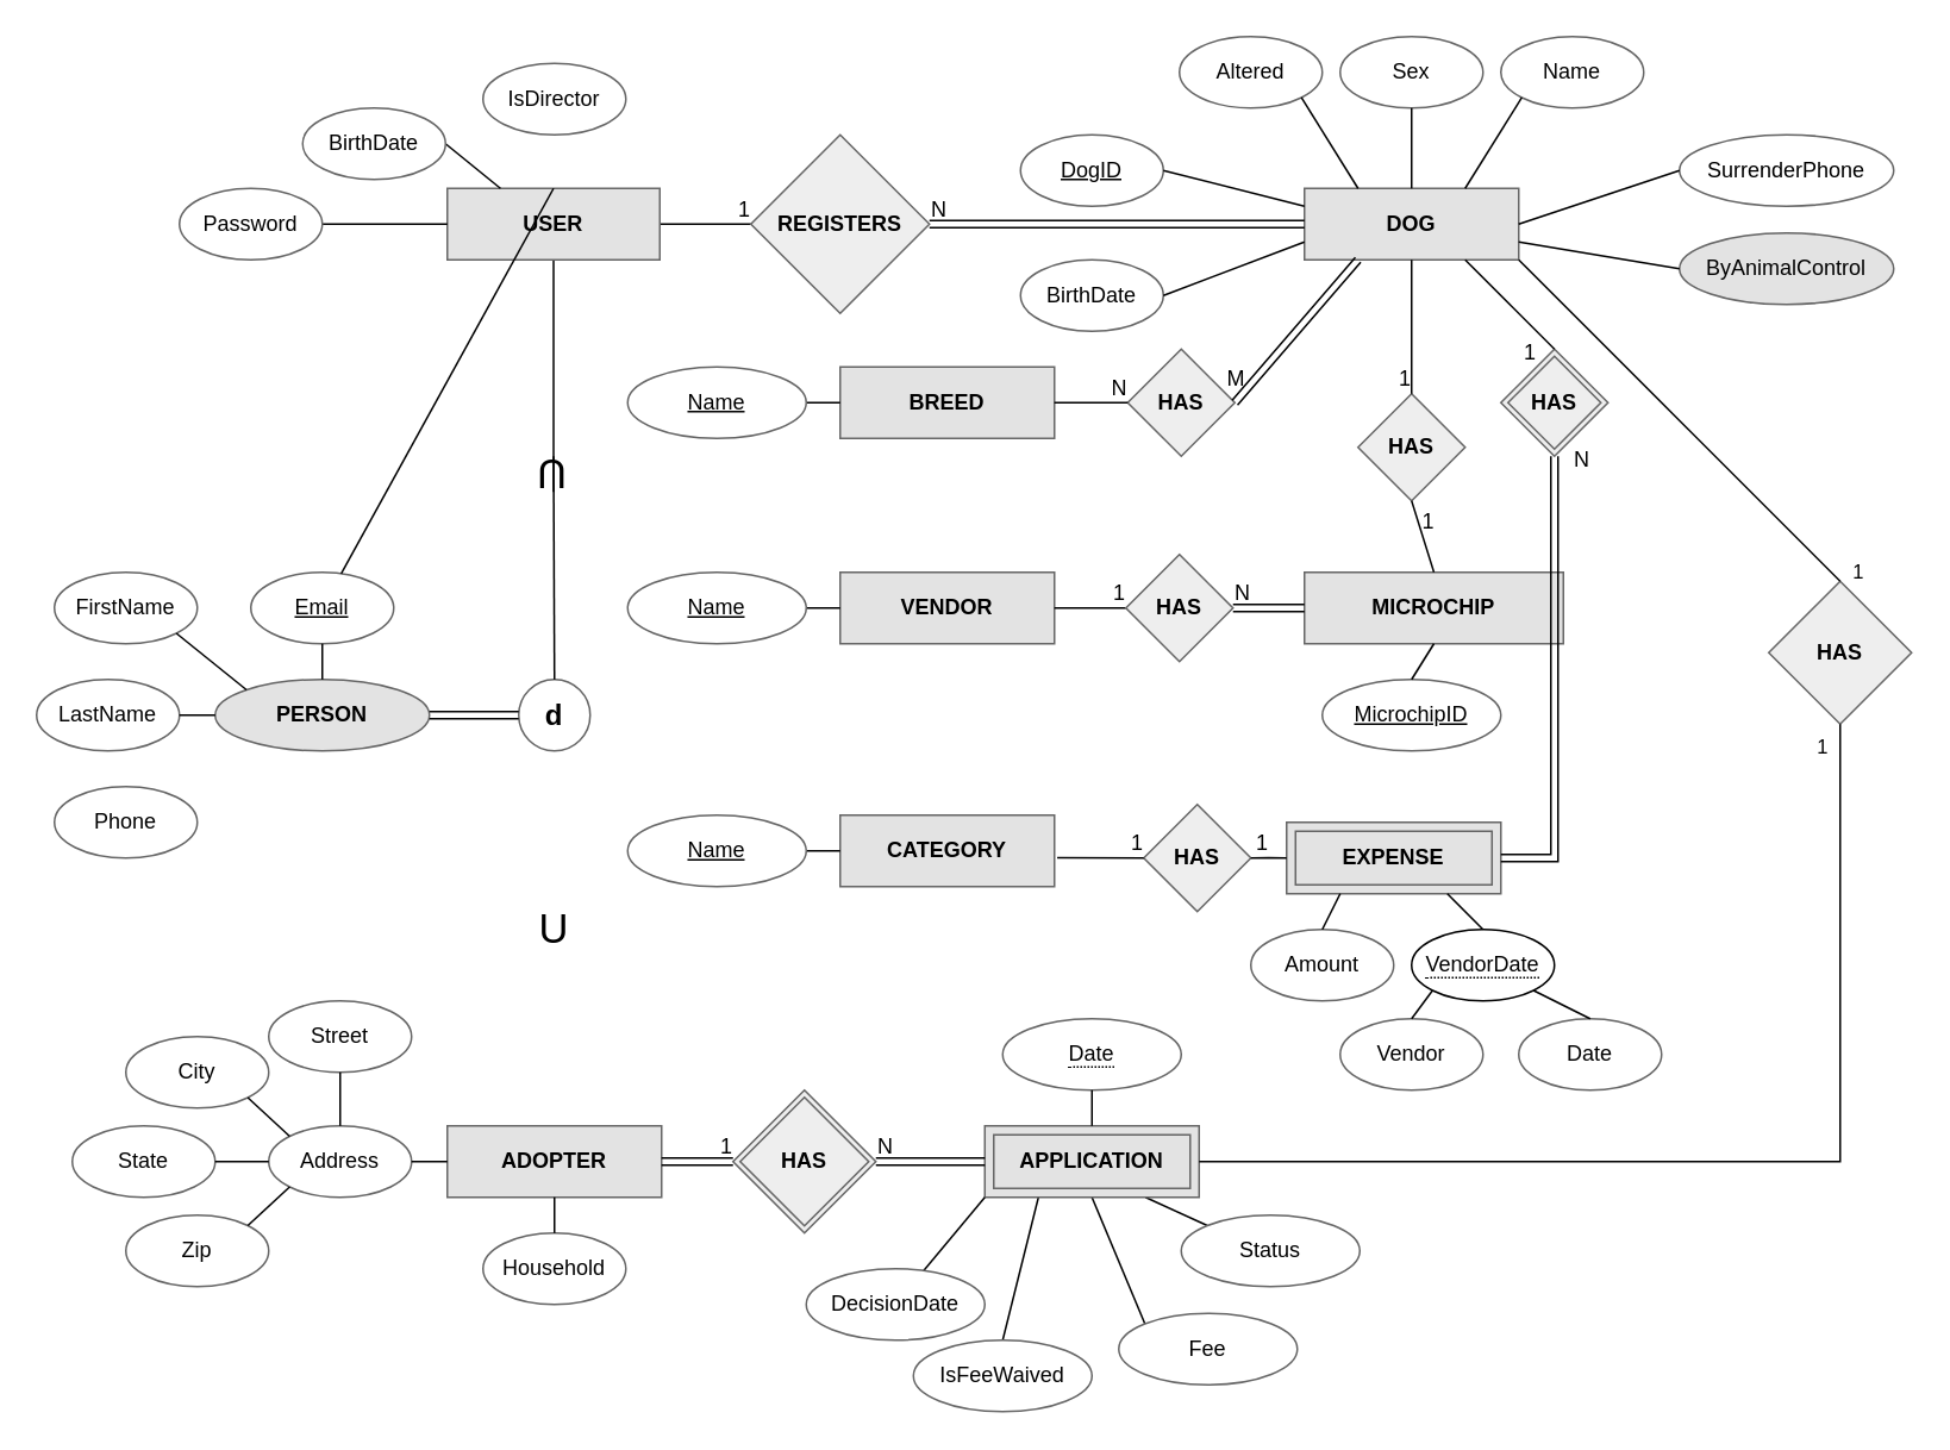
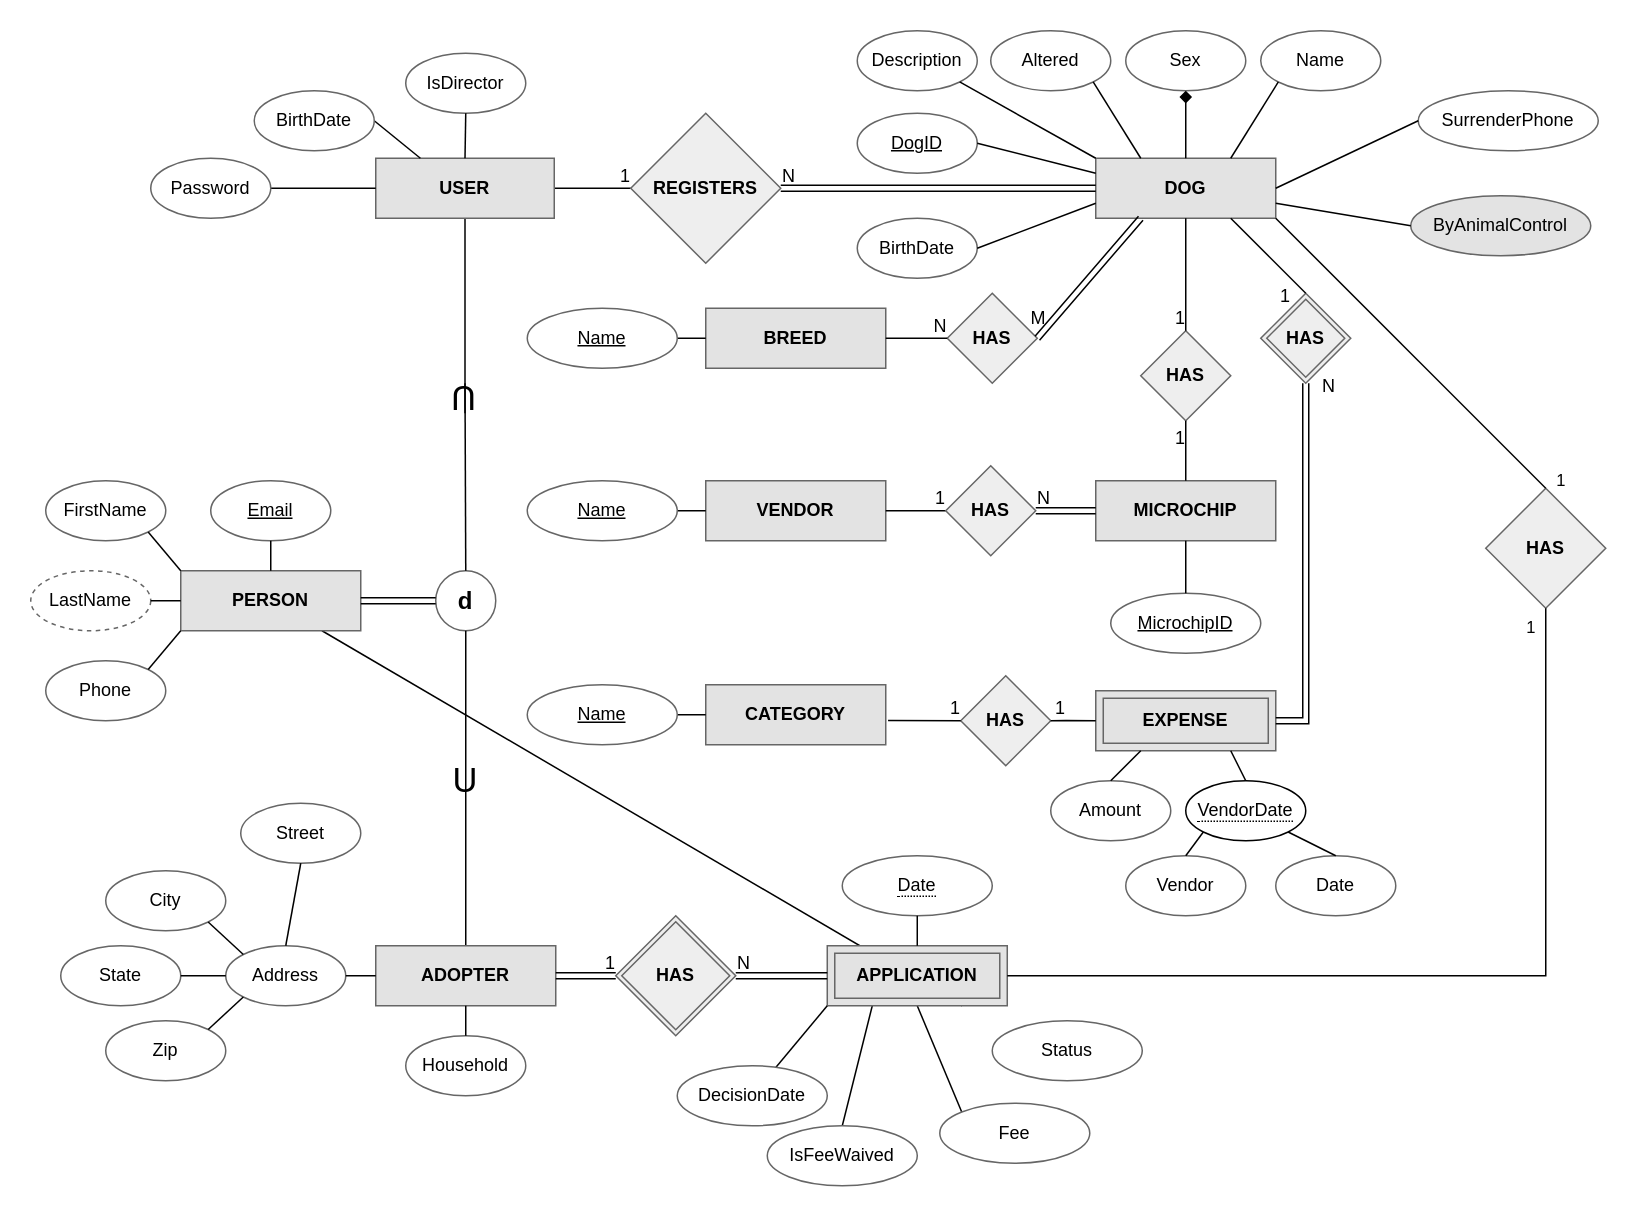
+ <mxCell id="48" value="Description" style="ellipse;whiteSpace=wrap;html=1;align=center;shadow=0;strokeColor=#666666;strokeWidth=1;fillColor=#FFFFFF;" parent="1" vertex="1"><mxGeometry x="571.01" y="20" width="80" height="40" as="geometry" /></mxCell>
- <mxCell id="57" value="" style="endArrow=none;html=1;rounded=0;entryX=0.5;entryY=1;entryDx=0;entryDy=0;exitX=0.5;exitY=0;exitDx=0;exitDy=0;" parent="1" source="26" target="46" edge="1"><mxGeometry width="50" height="50" relative="1" as="geometry"><mxPoint x="630" y="195" as="sourcePoint" /><mxPoint x="680" y="145" as="targetPoint" /></mxGeometry></mxCell>
+ <mxCell id="57" value="" style="endArrow=diamond;html=1;rounded=0;entryX=0.5;entryY=1;entryDx=0;entryDy=0;exitX=0.5;exitY=0;exitDx=0;exitDy=0;" parent="1" source="26" target="46" edge="1"><mxGeometry width="50" height="50" relative="1" as="geometry"><mxPoint x="630" y="195" as="sourcePoint" /><mxPoint x="680" y="145" as="targetPoint" /></mxGeometry></mxCell>
+ <mxCell id="59" value="" style="endArrow=none;html=1;rounded=0;entryX=0;entryY=0;entryDx=0;entryDy=0;exitX=1;exitY=1;exitDx=0;exitDy=0;" parent="1" source="48" target="26" edge="1"><mxGeometry width="50" height="50" relative="1" as="geometry"><mxPoint x="700" y="110" as="sourcePoint" /><mxPoint x="820" y="165" as="targetPoint" /></mxGeometry></mxCell>
- <mxCell id="49" value="SurrenderPhone" style="ellipse;whiteSpace=wrap;html=1;align=center;shadow=0;strokeColor=#666666;strokeWidth=1;fillColor=#FFFFFF;fontSize=12;" parent="1" vertex="1"><mxGeometry x="940" y="75" width="120" height="40" as="geometry" /></mxCell>
+ <mxCell id="49" value="SurrenderPhone" style="ellipse;whiteSpace=wrap;html=1;align=center;shadow=0;strokeColor=#666666;strokeWidth=1;fillColor=#FFFFFF;fontSize=12;" parent="1" vertex="1"><mxGeometry x="945" y="60" width="120" height="40" as="geometry" /></mxCell>
- <mxCell id="82" value="" style="endArrow=none;html=1;strokeWidth=1;exitX=0.5;exitY=0;exitDx=0;exitDy=0;" parent="1" source="80" target="23" edge="1"><mxGeometry width="50" height="50" relative="1" as="geometry"><mxPoint x="250" y="275" as="sourcePoint" /><mxPoint x="280" y="215" as="targetPoint" /></mxGeometry></mxCell>
+ <mxCell id="82" value="" style="endArrow=none;html=1;strokeWidth=1;exitX=0.5;exitY=0;exitDx=0;exitDy=0;entryX=0.5;entryY=1;entryDx=0;entryDy=0;" parent="1" source="80" target="81" edge="1"><mxGeometry width="50" height="50" relative="1" as="geometry"><mxPoint x="250" y="275" as="sourcePoint" /><mxPoint x="280" y="215" as="targetPoint" /></mxGeometry></mxCell>
- <mxCell id="28" value="&lt;b&gt;MICROCHIP&lt;/b&gt;" style="whiteSpace=wrap;html=1;align=center;shadow=0;strokeColor=#666666;strokeWidth=1;fillColor=#E3E3E3;" parent="1" vertex="1"><mxGeometry x="730" y="320" width="145" height="40" as="geometry" /></mxCell>
+ <mxCell id="28" value="&lt;b&gt;MICROCHIP&lt;/b&gt;" style="whiteSpace=wrap;html=1;align=center;shadow=0;strokeColor=#666666;strokeWidth=1;fillColor=#E3E3E3;" parent="1" vertex="1"><mxGeometry x="730" y="320" width="119.99" height="40" as="geometry" /></mxCell>
- <mxCell id="17" value="LastName" style="ellipse;whiteSpace=wrap;html=1;align=center;shadow=0;strokeColor=#666666;strokeWidth=1;fillColor=#FFFFFF;" parent="1" vertex="1"><mxGeometry x="20" y="380" width="80" height="40" as="geometry" /></mxCell>
+ <mxCell id="17" value="LastName" style="ellipse;whiteSpace=wrap;html=1;align=center;shadow=0;strokeColor=#666666;strokeWidth=1;fillColor=#FFFFFF;dashed=1;" parent="1" vertex="1"><mxGeometry x="20" y="380" width="80" height="40" as="geometry" /></mxCell>
- <mxCell id="15" value="&lt;b&gt;PERSON&lt;/b&gt;" style="ellipse;whiteSpace=wrap;html=1;align=center;shadow=0;strokeColor=#666666;strokeWidth=1;fillColor=#E3E3E3;" parent="1" vertex="1"><mxGeometry x="120" y="380" width="120" height="40" as="geometry" /></mxCell>
+ <mxCell id="15" value="&lt;b&gt;PERSON&lt;/b&gt;" style="whiteSpace=wrap;html=1;align=center;shadow=0;strokeColor=#666666;strokeWidth=1;fillColor=#E3E3E3;" parent="1" vertex="1"><mxGeometry x="120" y="380" width="120" height="40" as="geometry" /></mxCell>
- <mxCell id="43" value="MicrochipID" style="ellipse;whiteSpace=wrap;html=1;align=center;fontStyle=4;shadow=0;strokeColor=#666666;strokeWidth=1;fillColor=#FFFFFF;" parent="1" vertex="1"><mxGeometry x="740" y="380" width="100" height="40" as="geometry" /></mxCell>
+ <mxCell id="43" value="MicrochipID" style="ellipse;whiteSpace=wrap;html=1;align=center;fontStyle=4;shadow=0;strokeColor=#666666;strokeWidth=1;fillColor=#FFFFFF;" parent="1" vertex="1"><mxGeometry x="740" y="395" width="100" height="40" as="geometry" /></mxCell>
+ <mxCell id="19" value="" style="endArrow=none;html=1;strokeWidth=1;entryX=0;entryY=1;entryDx=0;entryDy=0;exitX=1;exitY=0;exitDx=0;exitDy=0;" parent="1" source="16" target="15" edge="1"><mxGeometry width="50" height="50" relative="1" as="geometry"><mxPoint x="110" y="480" as="sourcePoint" /><mxPoint x="160" y="460" as="targetPoint" /></mxGeometry></mxCell>
- <mxCell id="36" value="&lt;b&gt;EXPENSE&lt;/b&gt;" style="shape=ext;margin=3;double=1;whiteSpace=wrap;html=1;align=center;shadow=0;strokeColor=#666666;strokeWidth=1;fillColor=#E3E3E3;" parent="1" vertex="1"><mxGeometry x="720.01" y="460" width="120" height="40" as="geometry" /></mxCell>
+ <mxCell id="36" value="&lt;b&gt;EXPENSE&lt;/b&gt;" style="shape=ext;margin=3;double=1;whiteSpace=wrap;html=1;align=center;shadow=0;strokeColor=#666666;strokeWidth=1;fillColor=#E3E3E3;" parent="1" vertex="1"><mxGeometry x="730.01" y="460" width="120" height="40" as="geometry" /></mxCell>
+ <mxCell id="55" value="" style="endArrow=none;html=1;rounded=0;entryX=0.5;entryY=1;entryDx=0;entryDy=0;exitX=0.5;exitY=0;exitDx=0;exitDy=0;" parent="1" source="66" target="25" edge="1"><mxGeometry width="50" height="50" relative="1" as="geometry"><mxPoint x="310.5" y="585" as="sourcePoint" /><mxPoint x="310" y="385" as="targetPoint" /></mxGeometry></mxCell>
- <mxCell id="67" value="Street" style="ellipse;whiteSpace=wrap;html=1;align=center;shadow=0;strokeColor=#666666;strokeWidth=1;fillColor=#FFFFFF;" parent="1" vertex="1"><mxGeometry x="150" y="560" width="80" height="40" as="geometry" /></mxCell>
+ <mxCell id="67" value="Street" style="ellipse;whiteSpace=wrap;html=1;align=center;shadow=0;strokeColor=#666666;strokeWidth=1;fillColor=#FFFFFF;" parent="1" vertex="1"><mxGeometry x="160" y="535" width="80" height="40" as="geometry" /></mxCell>
- <mxCell id="4" style="edgeStyle=none;rounded=0;sketch=0;jumpStyle=none;orthogonalLoop=1;jettySize=auto;html=1;exitX=0.75;exitY=1;exitDx=0;exitDy=0;entryX=0;entryY=0;entryDx=0;entryDy=0;startArrow=none;startFill=0;endArrow=none;endFill=0;strokeWidth=1;" parent="1" source="7" target="10" edge="1"><mxGeometry relative="1" as="geometry" /></mxCell>
+ <mxCell id="4" style="edgeStyle=none;rounded=0;sketch=0;jumpStyle=none;orthogonalLoop=1;jettySize=auto;html=1;exitX=0.75;exitY=1;exitDx=0;exitDy=0;startArrow=none;startFill=0;endArrow=none;endFill=0;strokeWidth=1;" parent="1" source="7" target="15" edge="1"><mxGeometry relative="1" as="geometry" /></mxCell>
